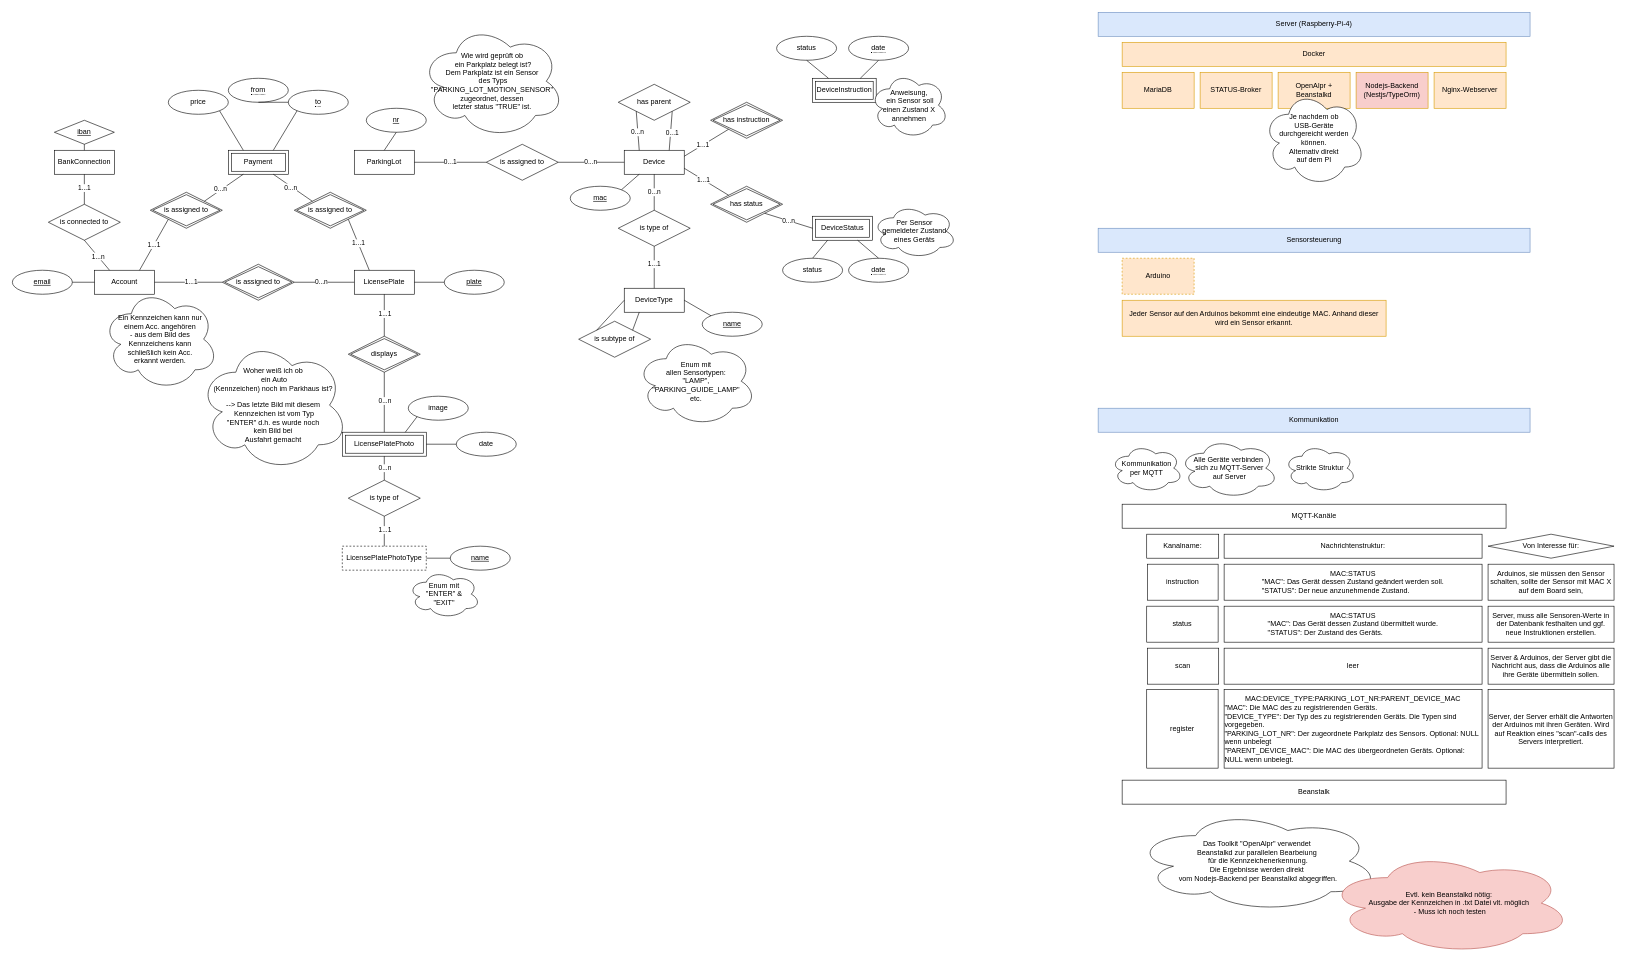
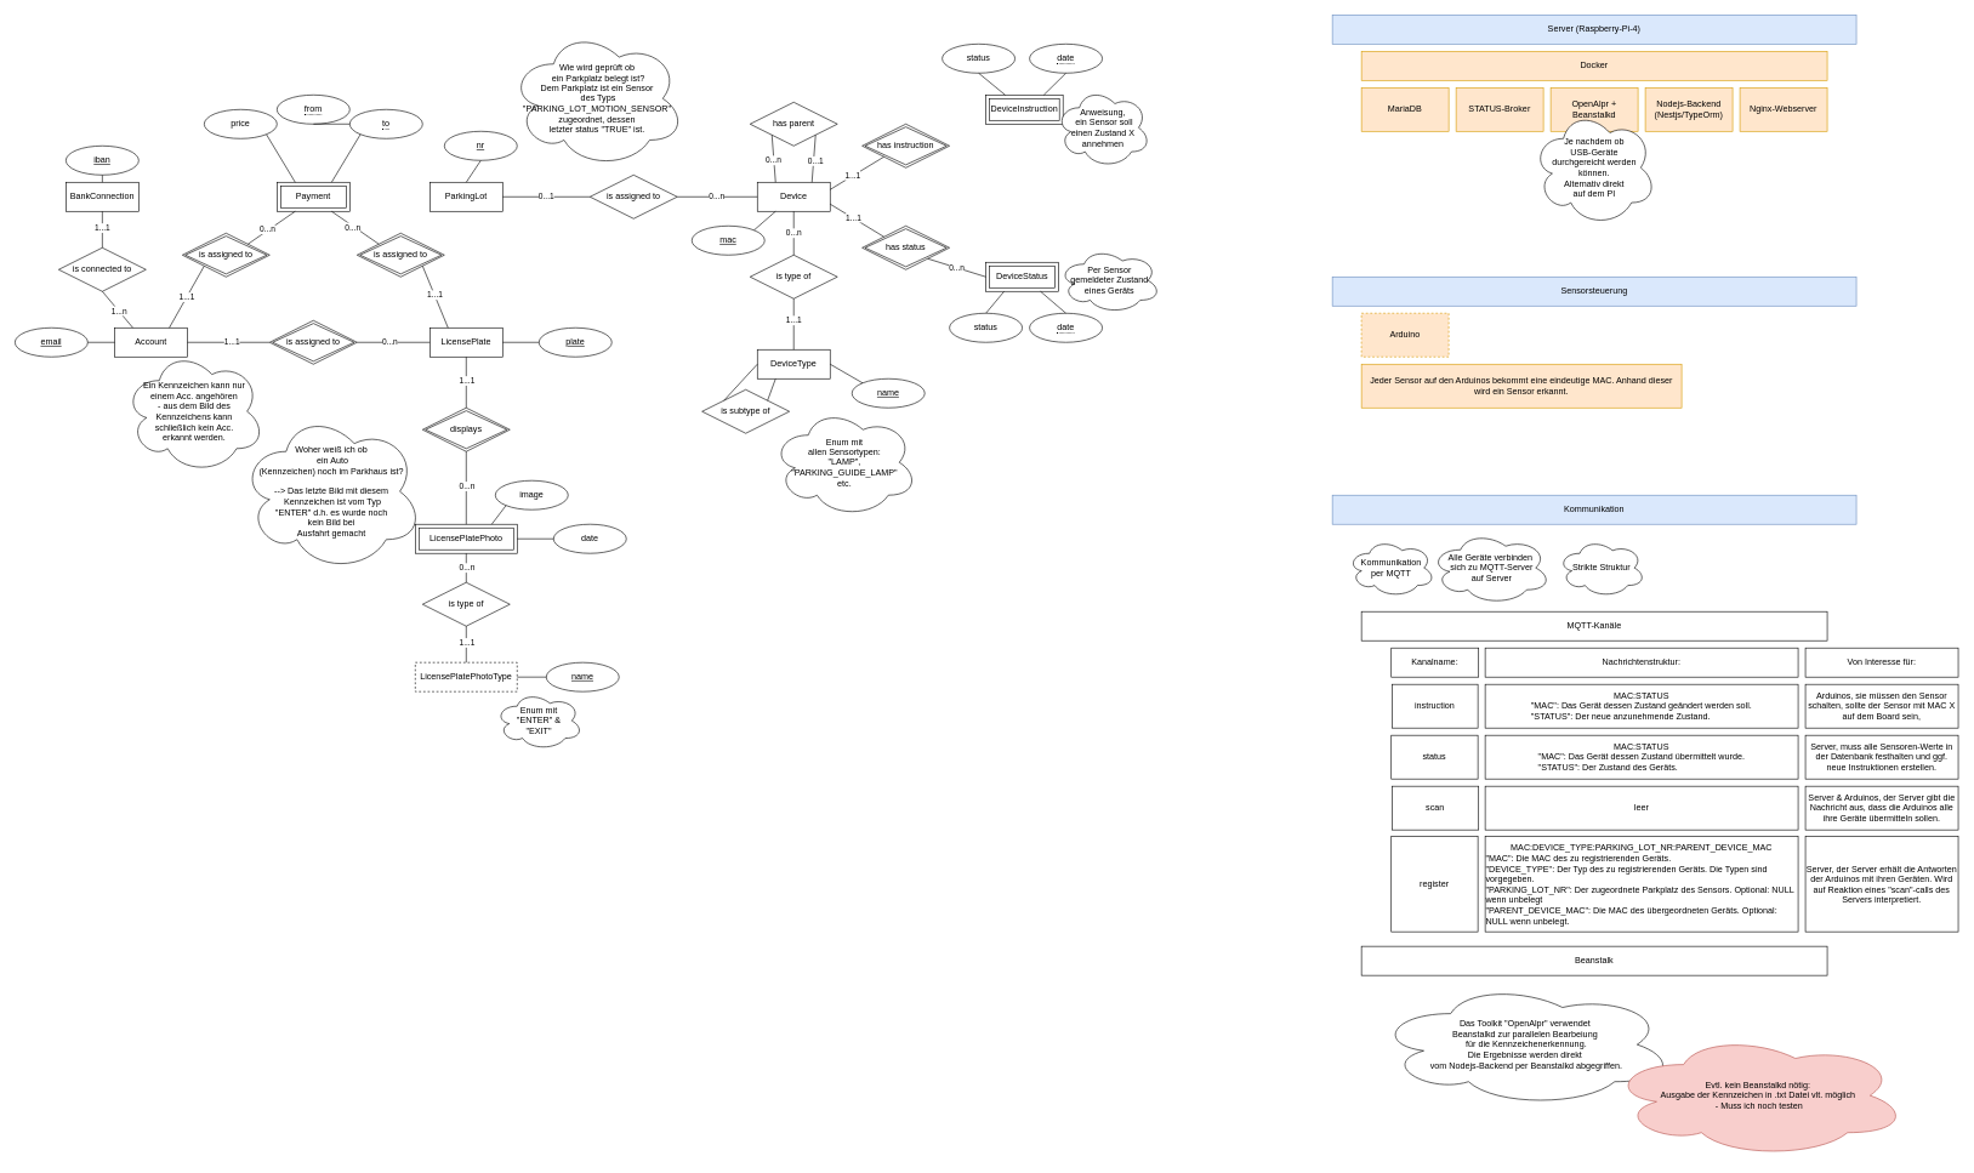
- <mxCell id="112" value="Nodejs-Backend (Nestjs/TypeOrm)" style="rounded=0;whiteSpace=wrap;html=1;fillColor=#f8cecc;strokeColor=#d79b00;" vertex="1" parent="1"><mxGeometry x="2260" y="120" width="120" height="60" as="geometry" /></mxCell>
+ <mxCell id="112" value="Nodejs-Backend (Nestjs/TypeOrm)" style="rounded=0;whiteSpace=wrap;html=1;fillColor=#ffe6cc;strokeColor=#d79b00;" vertex="1" parent="1"><mxGeometry x="2260" y="120" width="120" height="60" as="geometry" /></mxCell>
- <mxCell id="71" value="iban" style="rhombus;whiteSpace=wrap;html=1;align=center;fontStyle=4;" vertex="1" parent="1"><mxGeometry x="90" y="200" width="100" height="40" as="geometry" /></mxCell>
+ <mxCell id="71" value="iban" style="ellipse;whiteSpace=wrap;html=1;align=center;fontStyle=4;" vertex="1" parent="1"><mxGeometry x="90" y="200" width="100" height="40" as="geometry" /></mxCell>
- <mxCell id="132" value="Von Interesse für:" style="rhombus;whiteSpace=wrap;html=1;" vertex="1" parent="1"><mxGeometry x="2480" y="890" width="210" height="40" as="geometry" /></mxCell>
+ <mxCell id="132" value="Von Interesse für:" style="rounded=0;whiteSpace=wrap;html=1;" vertex="1" parent="1"><mxGeometry x="2480" y="890" width="210" height="40" as="geometry" /></mxCell>
